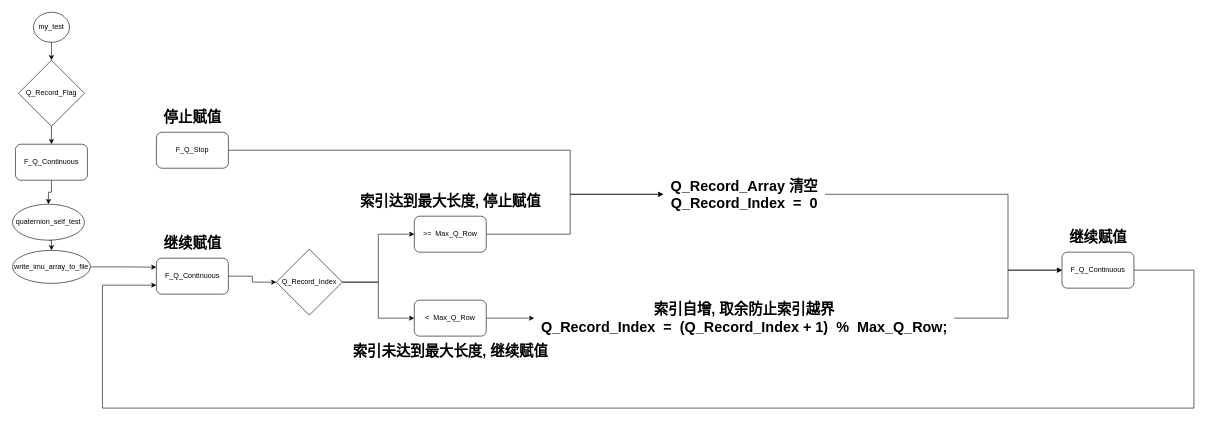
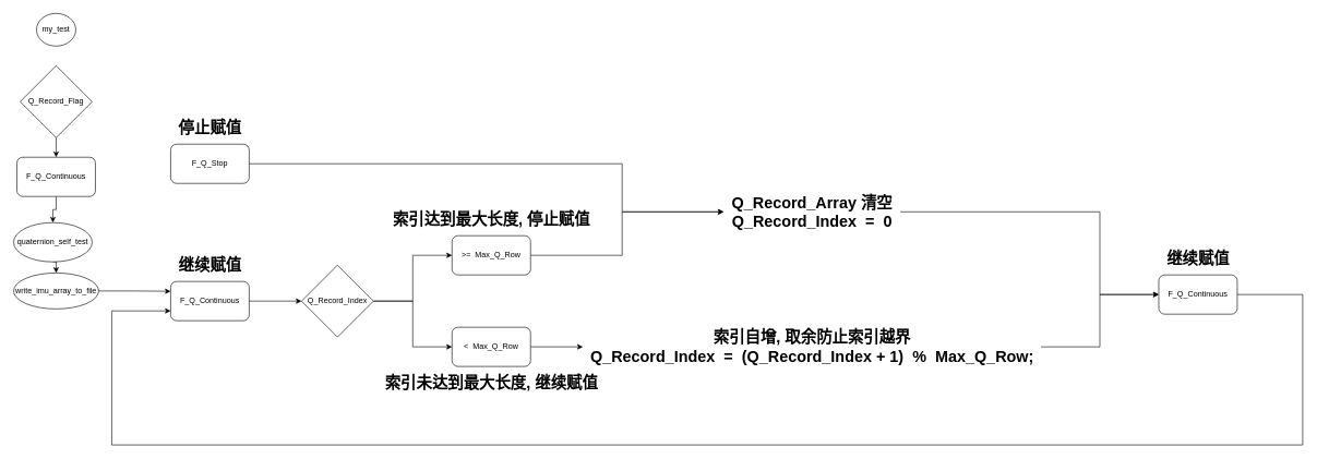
- <mxCell id="6" style="edgeStyle=orthogonalEdgeStyle;rounded=0;orthogonalLoop=1;jettySize=auto;html=1;exitX=0.5;exitY=1;exitDx=0;exitDy=0;entryX=0.5;entryY=0;entryDx=0;entryDy=0;" parent="1" source="7" target="5" edge="1"><mxGeometry relative="1" as="geometry" /></mxCell>
- <mxCell id="20" value="Q_Record_Index" style="rhombus;whiteSpace=wrap;html=1;" parent="1" vertex="1"><mxGeometry x="460" y="415" width="110" height="110" as="geometry" /></mxCell>
+ <mxCell id="20" value="Q_Record_Index" style="rhombus;whiteSpace=wrap;html=1;" parent="1" vertex="1"><mxGeometry x="460" y="405" width="110" height="110" as="geometry" /></mxCell>
